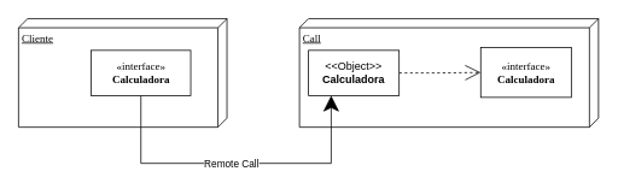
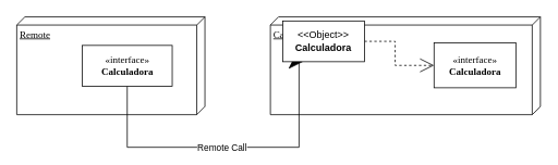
- <mxCell id="2" value="Cliente" style="verticalAlign=top;align=left;spacingTop=8;spacingLeft=2;spacingRight=12;shape=cube;size=10;direction=south;fontStyle=4;html=1;rounded=0;shadow=0;comic=0;labelBackgroundColor=none;strokeWidth=1;fontFamily=Verdana;fontSize=12" parent="1" vertex="1"><mxGeometry x="20" y="20" width="230" height="120" as="geometry" /></mxCell>
+ <mxCell id="2" value="Remote" style="verticalAlign=top;align=left;spacingTop=8;spacingLeft=2;spacingRight=12;shape=cube;size=10;direction=south;fontStyle=4;html=1;rounded=0;shadow=0;comic=0;labelBackgroundColor=none;strokeWidth=1;fontFamily=Verdana;fontSize=12" parent="1" vertex="1"><mxGeometry x="20" y="20" width="230" height="120" as="geometry" /></mxCell>
- <mxCell id="9" value="&amp;lt;&amp;lt;Object&amp;gt;&amp;gt;&lt;br&gt;&lt;b&gt;Calculadora&lt;/b&gt;" style="rounded=0;whiteSpace=wrap;html=1;" vertex="1" parent="1"><mxGeometry x="340" y="55" width="100" height="50" as="geometry" /></mxCell>
+ <mxCell id="9" value="&amp;lt;&amp;lt;Object&amp;gt;&amp;gt;&lt;br&gt;&lt;b&gt;Calculadora&lt;/b&gt;" style="rounded=0;whiteSpace=wrap;html=1;" vertex="1" parent="1"><mxGeometry x="345" y="25" width="100" height="50" as="geometry" /></mxCell>
